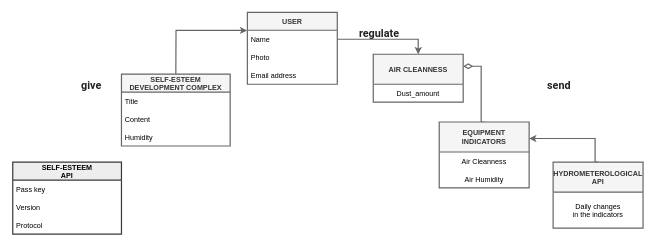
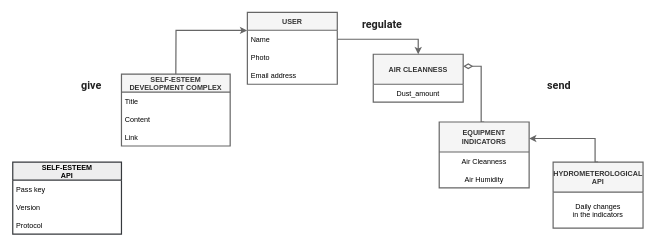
- <mxCell id="26" value="&lt;span style=&quot;color: rgba(0, 0, 0, 0.87); font-family: Roboto, RobotoDraft, Helvetica, Arial, sans-serif; font-size: 18px; text-align: left;&quot;&gt;regulate&lt;/span&gt;" style="text;html=1;align=center;verticalAlign=middle;whiteSpace=wrap;rounded=0;strokeWidth=3;fontSize=18;fontStyle=1;fillColor=none;" vertex="1" parent="1"><mxGeometry x="592" y="30" width="80" height="49" as="geometry" /></mxCell>
+ <mxCell id="26" value="&lt;span style=&quot;color: rgba(0, 0, 0, 0.87); font-family: Roboto, RobotoDraft, Helvetica, Arial, sans-serif; font-size: 18px; text-align: left;&quot;&gt;regulate&lt;/span&gt;" style="text;html=1;align=center;verticalAlign=middle;whiteSpace=wrap;rounded=0;strokeWidth=3;fontSize=18;fontStyle=1;fillColor=none;" vertex="1" parent="1"><mxGeometry x="597" y="15" width="80" height="49" as="geometry" /></mxCell>
- <mxCell id="16" value="Humidity" style="text;align=left;verticalAlign=middle;spacingLeft=4;spacingRight=4;overflow=hidden;points=[[0,0.5],[1,0.5]];portConstraint=eastwest;rotatable=0;fillColor=none;" parent="13" vertex="1"><mxGeometry y="90" width="181.33" height="30" as="geometry" /></mxCell>
+ <mxCell id="16" value="Link" style="text;align=left;verticalAlign=middle;spacingLeft=4;spacingRight=4;overflow=hidden;points=[[0,0.5],[1,0.5]];portConstraint=eastwest;rotatable=0;fillColor=none;" parent="13" vertex="1"><mxGeometry y="90" width="181.33" height="30" as="geometry" /></mxCell>
